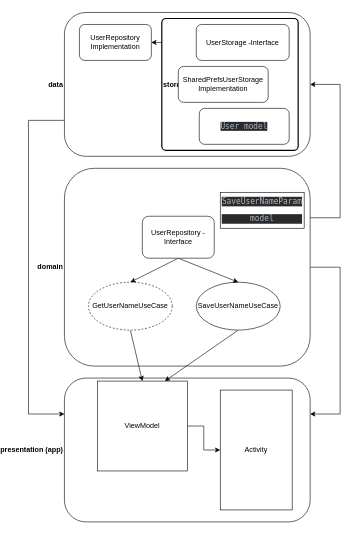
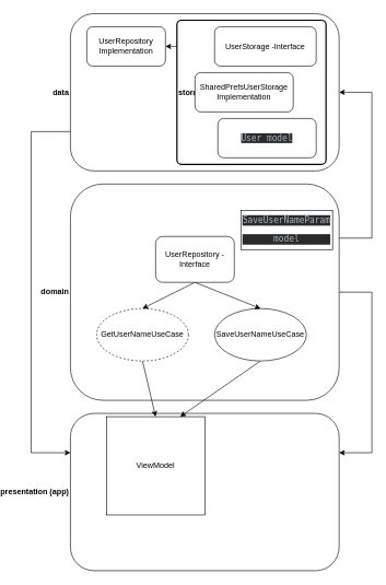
- <mxCell id="23" style="edgeStyle=orthogonalEdgeStyle;rounded=0;orthogonalLoop=1;jettySize=auto;html=1;exitX=1;exitY=0.5;exitDx=0;exitDy=0;entryX=0;entryY=0.5;entryDx=0;entryDy=0;" edge="1" parent="1" source="24" target="3"><mxGeometry relative="1" as="geometry" /></mxCell>
- <mxCell id="3" value="Activity" style="rounded=0;whiteSpace=wrap;html=1;" vertex="1" parent="1"><mxGeometry x="340" y="650" width="120" height="200" as="geometry" /></mxCell>
